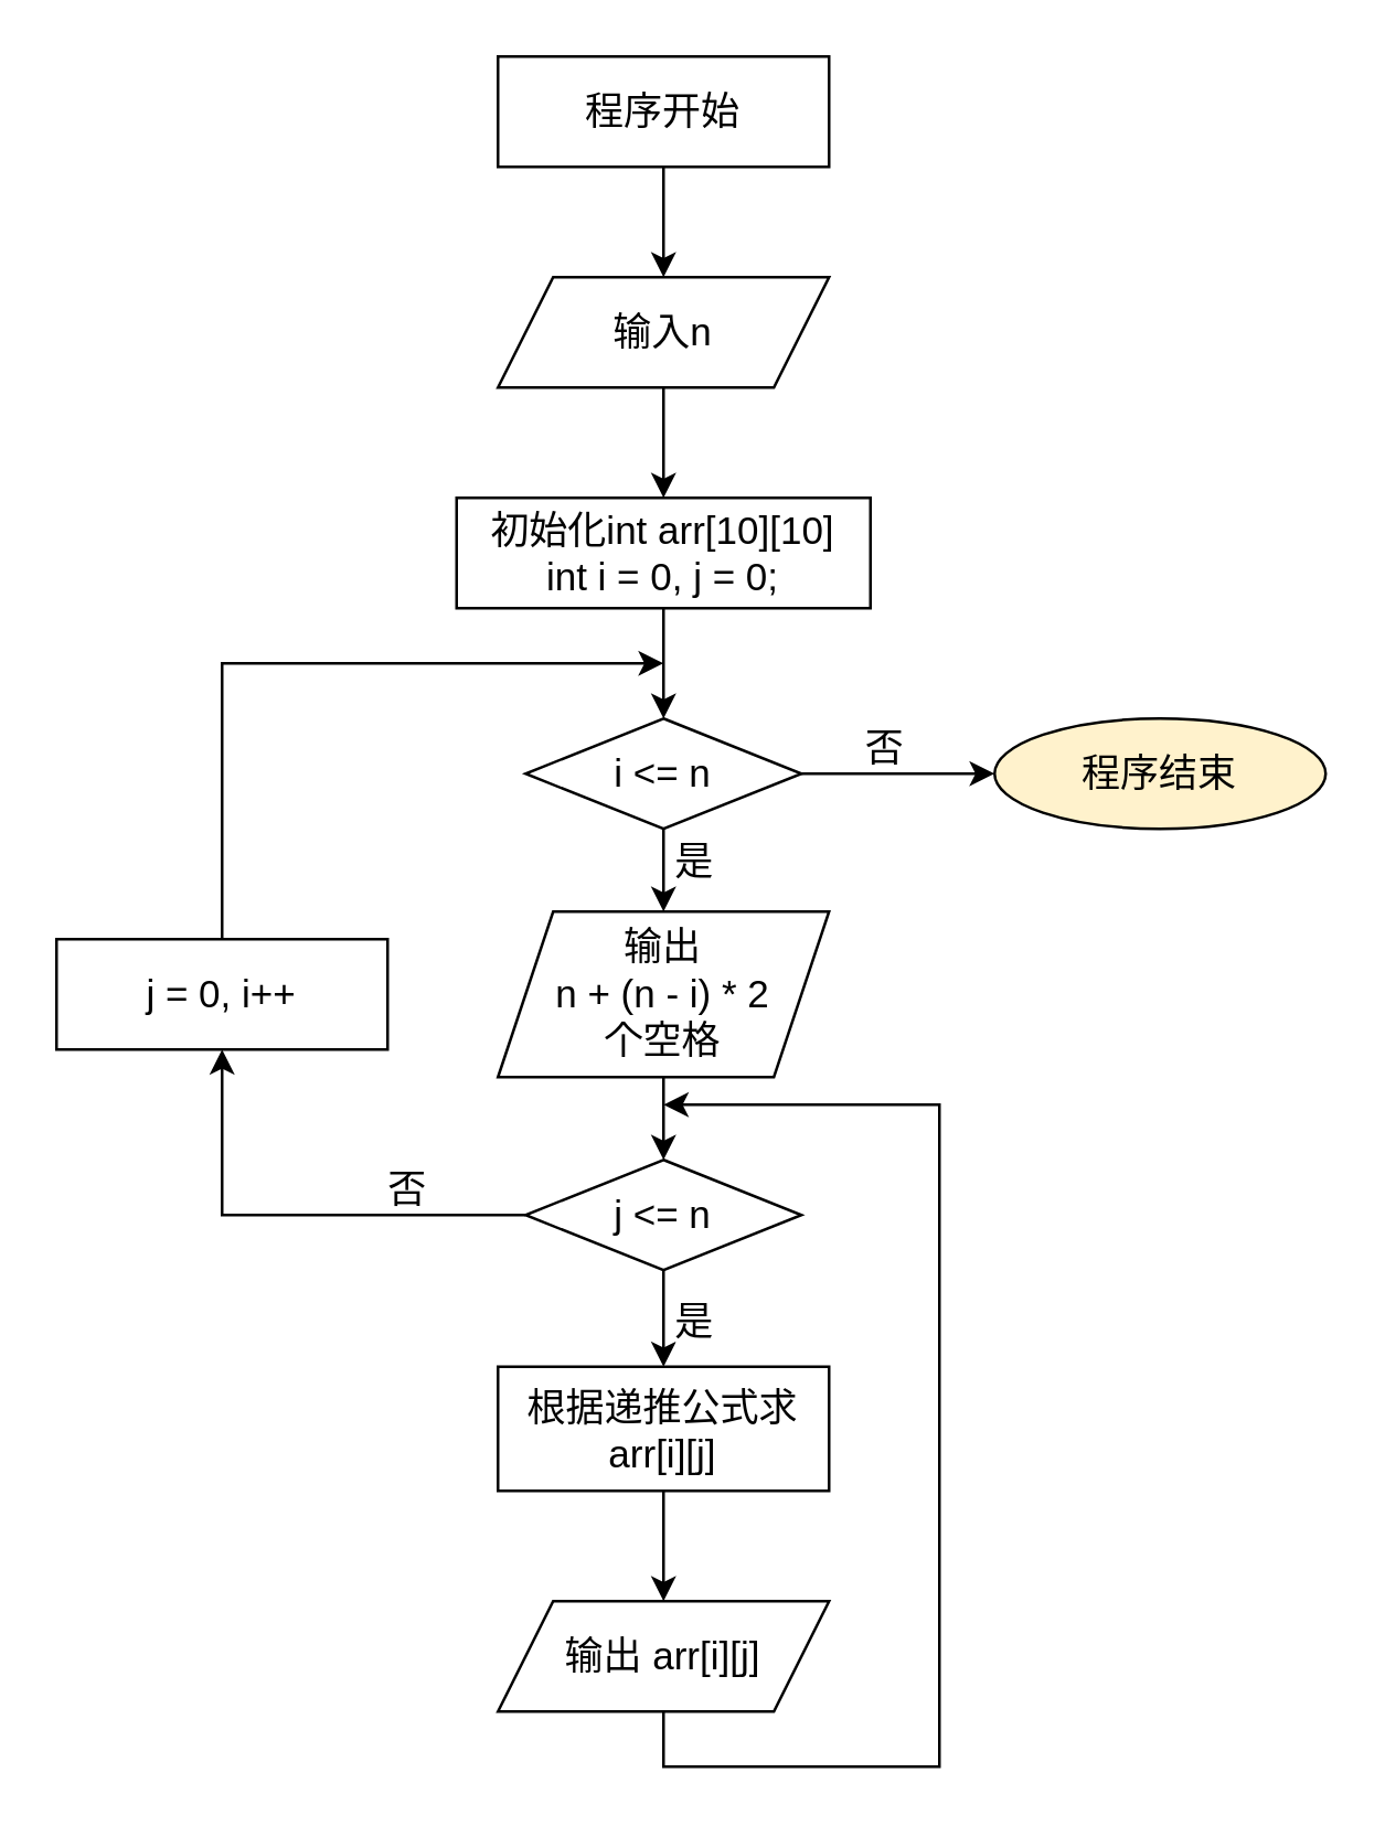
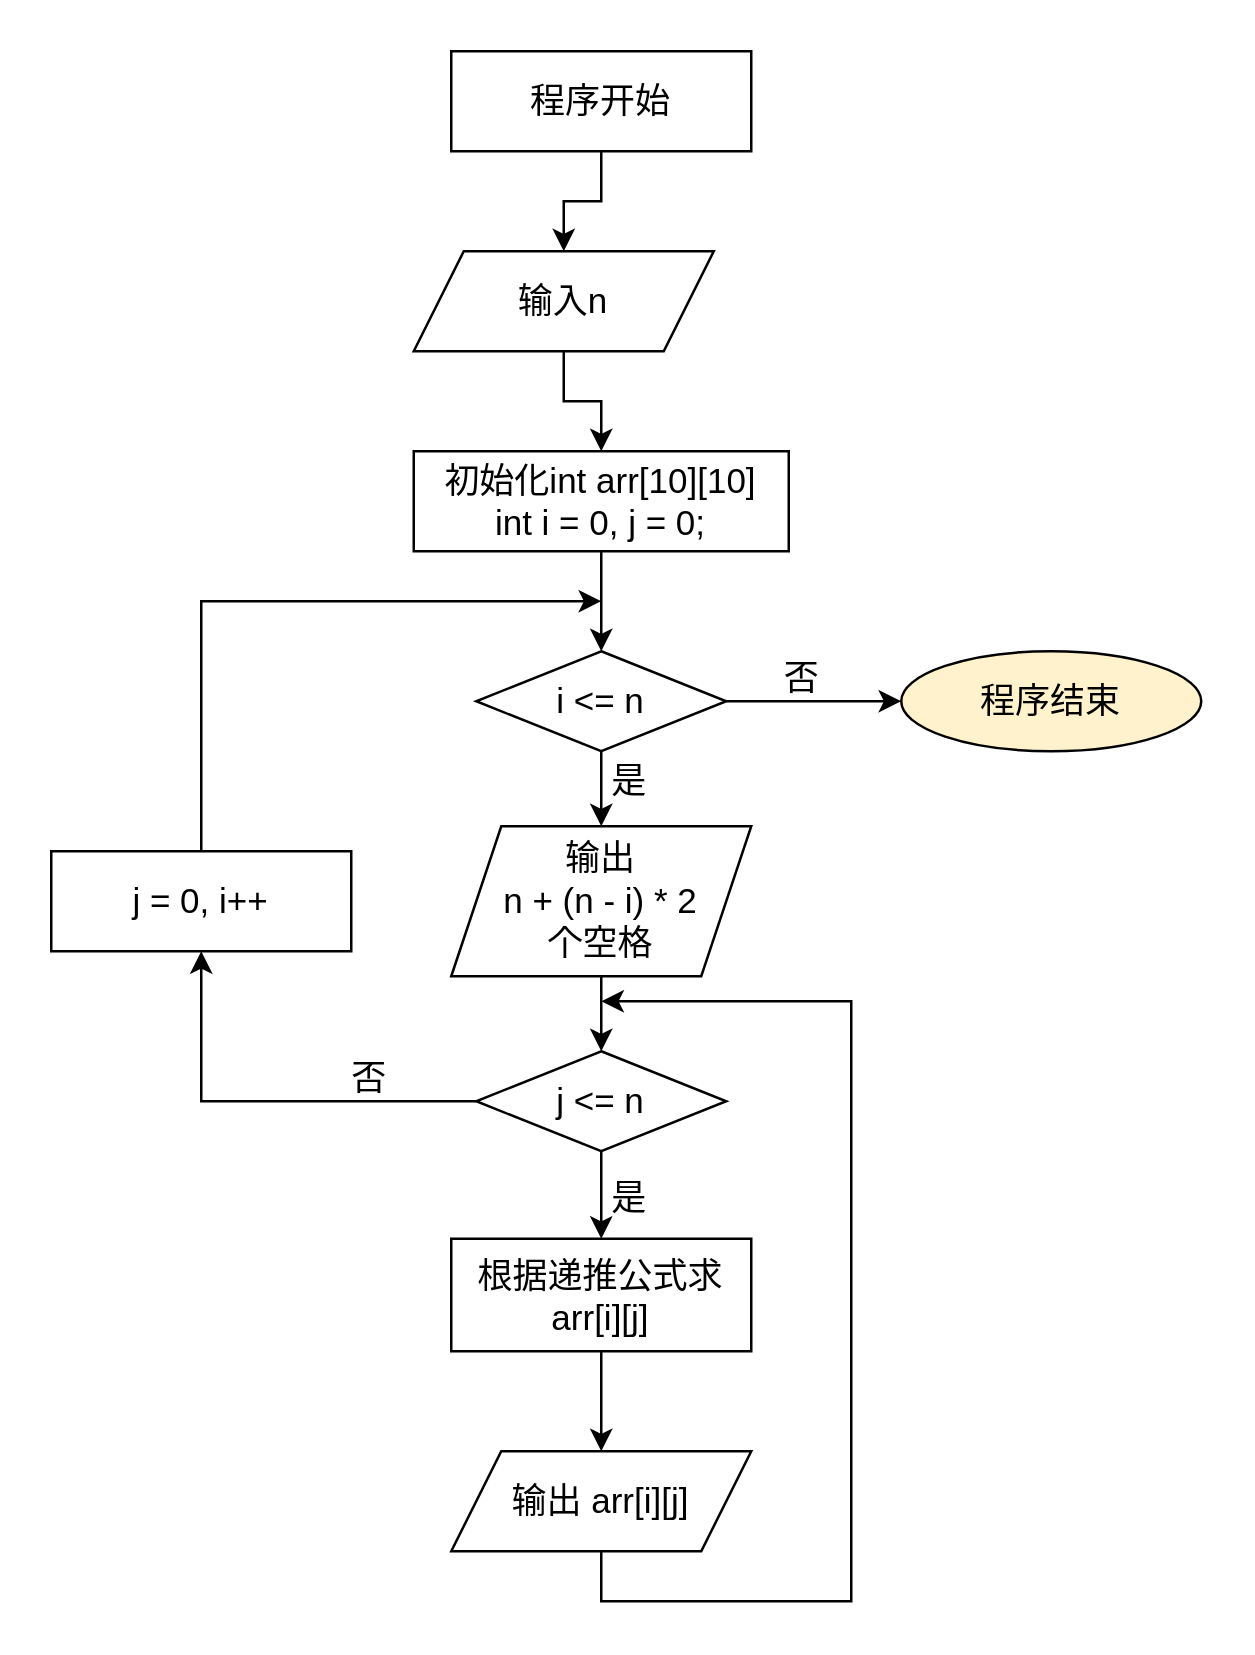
- <mxCell id="5" value="&lt;font style=&quot;font-size: 14px;&quot;&gt;输入n&lt;/font&gt;" style="shape=parallelogram;perimeter=parallelogramPerimeter;whiteSpace=wrap;html=1;fixedSize=1;fontSize=14;" vertex="1" parent="1"><mxGeometry x="180" y="100" width="120" height="40" as="geometry" /></mxCell>
+ <mxCell id="5" value="&lt;font style=&quot;font-size: 14px;&quot;&gt;输入n&lt;/font&gt;" style="shape=parallelogram;perimeter=parallelogramPerimeter;whiteSpace=wrap;html=1;fixedSize=1;fontSize=14;" vertex="1" parent="1"><mxGeometry x="165" y="100" width="120" height="40" as="geometry" /></mxCell>
